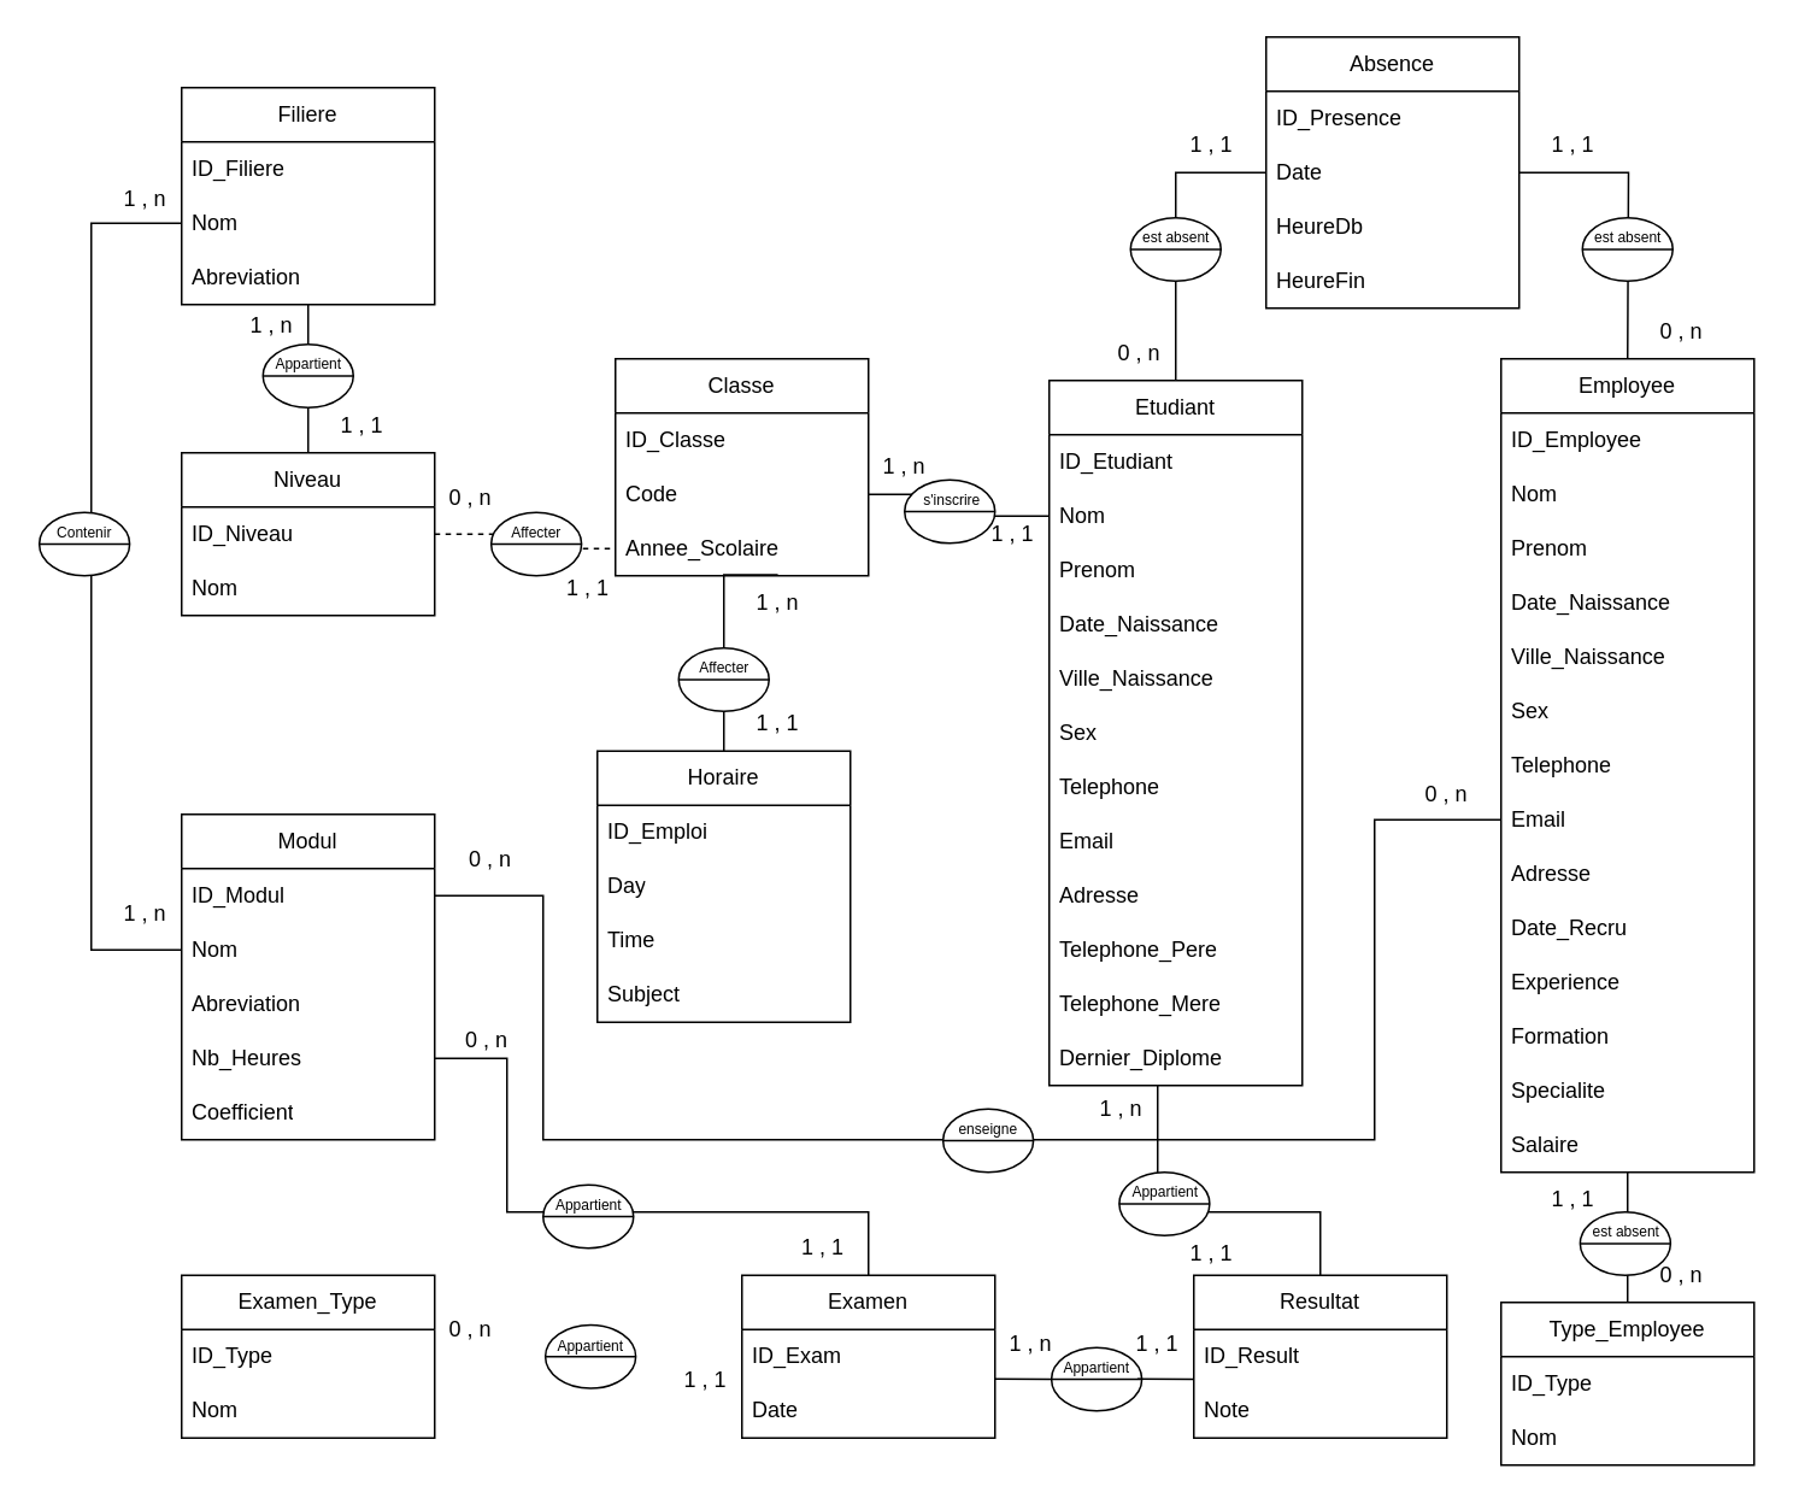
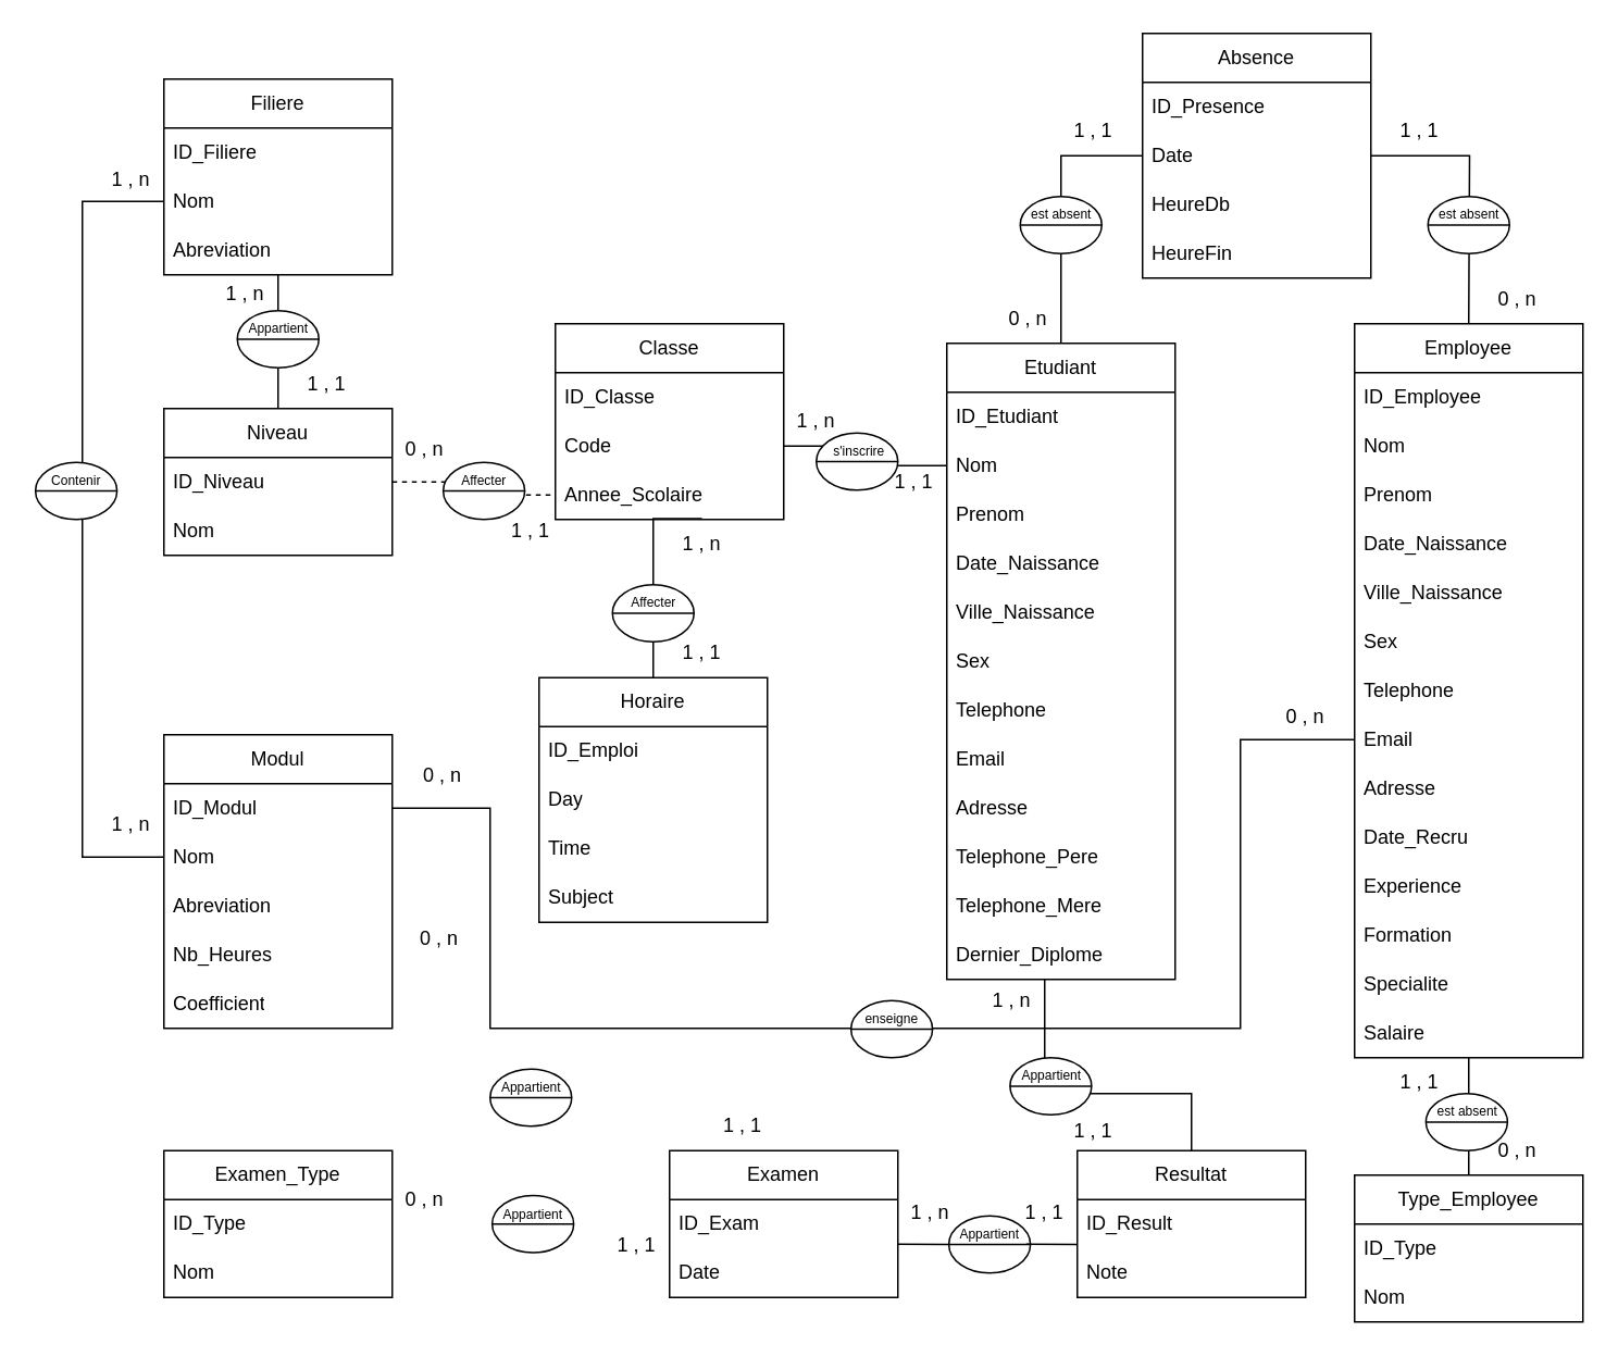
- <mxCell id="74" value="" style="endArrow=none;html=1;rounded=0;exitX=1;exitY=0.5;exitDx=0;exitDy=0;entryX=0.5;entryY=0;entryDx=0;entryDy=0;" parent="1" source="44" target="68" edge="1"><mxGeometry width="50" height="50" relative="1" as="geometry"><mxPoint x="560" y="480" as="sourcePoint" /><mxPoint x="610" y="430" as="targetPoint" /><Array as="points"><mxPoint x="280" y="585" /><mxPoint x="280" y="670" /><mxPoint x="480" y="670" /></Array></mxGeometry></mxCell>
